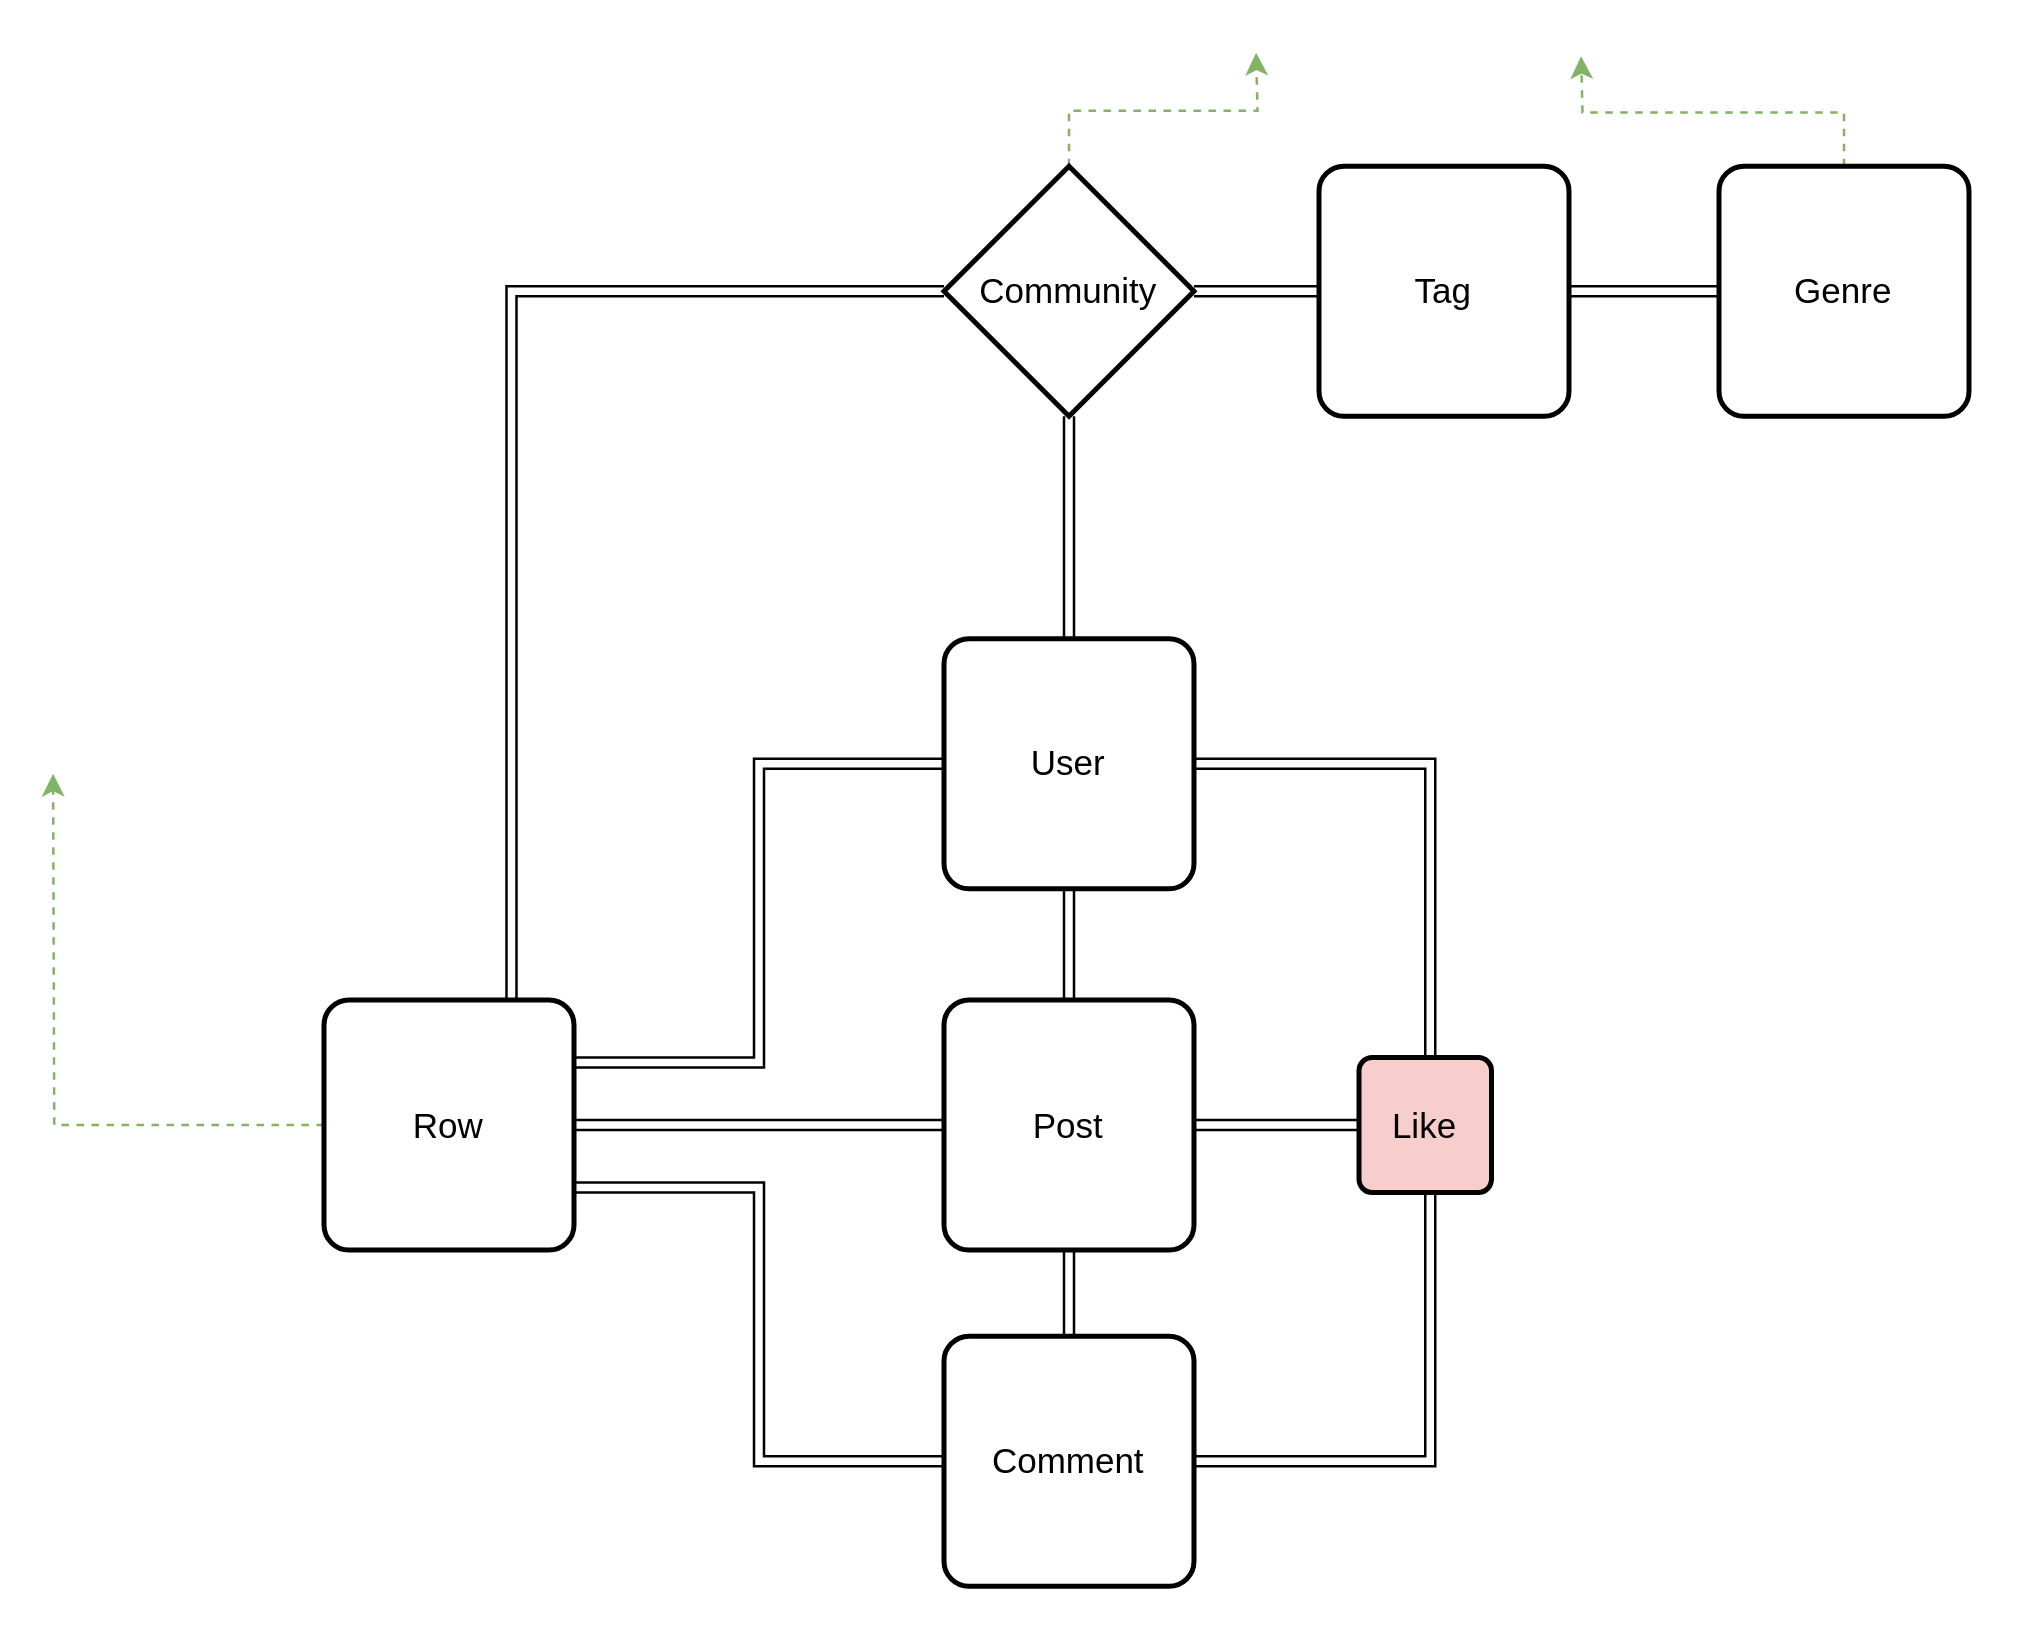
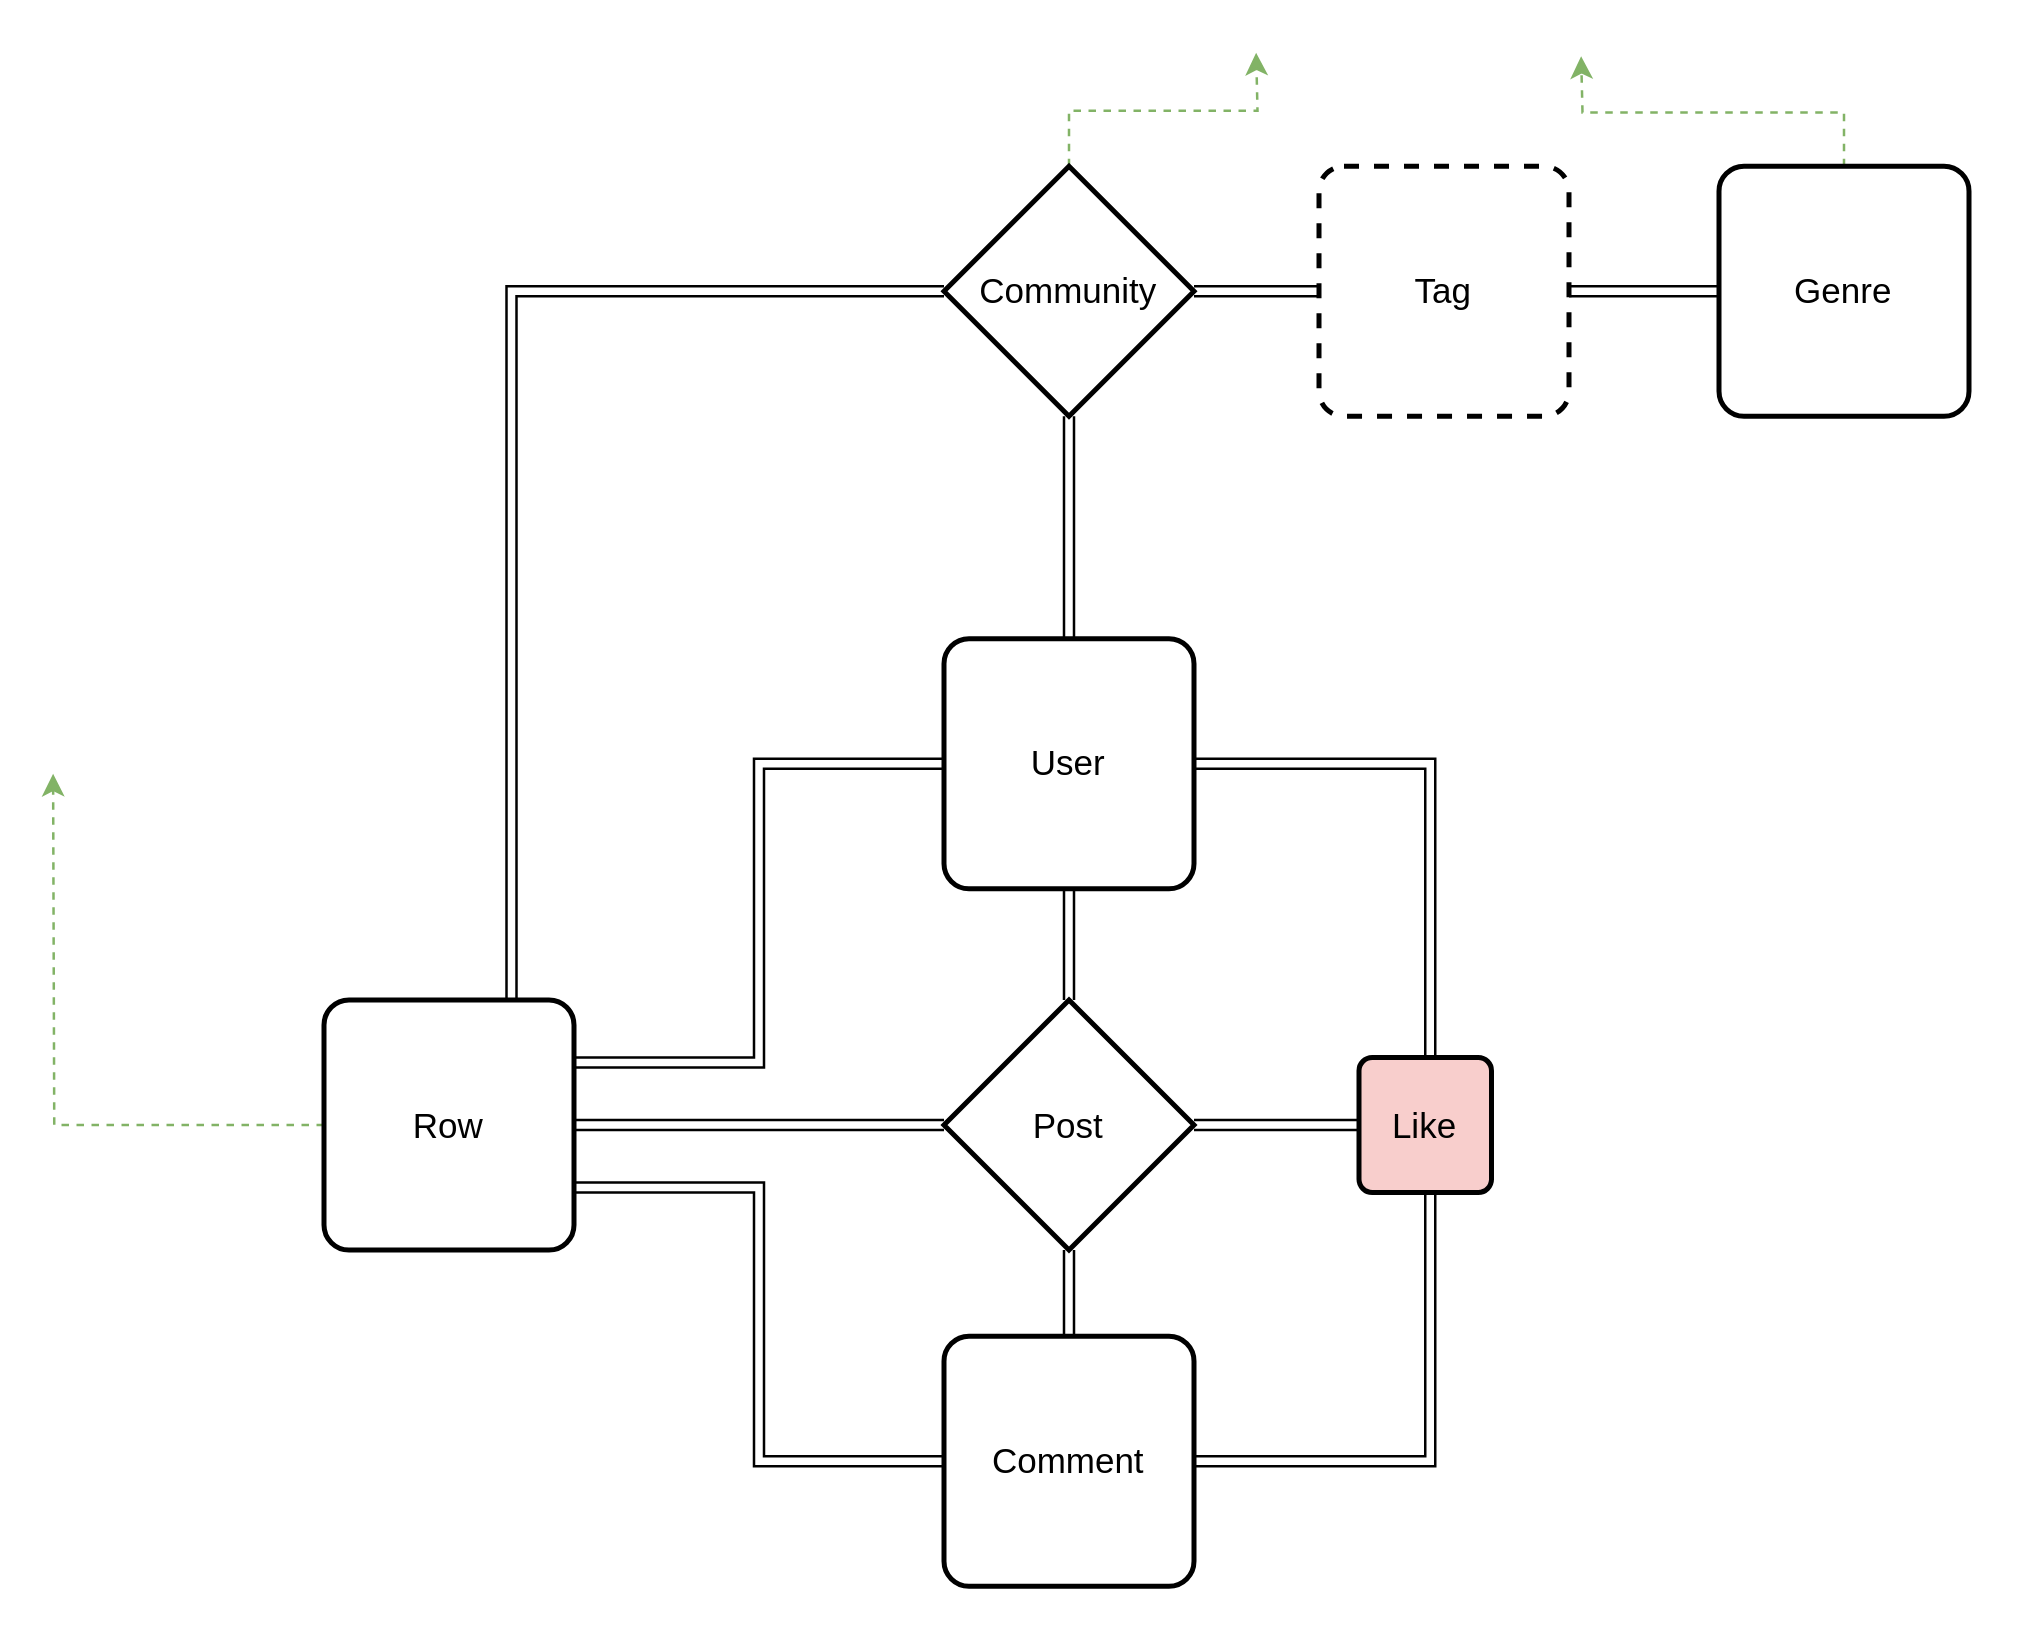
- <mxCell id="18" value="&lt;font style=&quot;vertical-align: inherit&quot;&gt;&lt;font style=&quot;vertical-align: inherit&quot;&gt;Tag&lt;br&gt;&lt;/font&gt;&lt;/font&gt;" style="strokeWidth=2;rounded=1;arcSize=10;whiteSpace=wrap;html=1;align=center;fontSize=14;" vertex="1" parent="1"><mxGeometry x="527" y="66" width="100" height="100" as="geometry" /></mxCell>
+ <mxCell id="18" value="&lt;font style=&quot;vertical-align: inherit&quot;&gt;&lt;font style=&quot;vertical-align: inherit&quot;&gt;Tag&lt;br&gt;&lt;/font&gt;&lt;/font&gt;" style="strokeWidth=2;rounded=1;arcSize=10;whiteSpace=wrap;html=1;align=center;fontSize=14;dashed=1;" vertex="1" parent="1"><mxGeometry x="527" y="66" width="100" height="100" as="geometry" /></mxCell>
- <mxCell id="7" value="&lt;font style=&quot;vertical-align: inherit&quot;&gt;&lt;font style=&quot;vertical-align: inherit&quot;&gt;&lt;font style=&quot;vertical-align: inherit&quot;&gt;&lt;font style=&quot;vertical-align: inherit&quot;&gt;Post&lt;/font&gt;&lt;/font&gt;&lt;br&gt;&lt;/font&gt;&lt;/font&gt;" style="strokeWidth=2;rounded=1;arcSize=10;whiteSpace=wrap;html=1;align=center;fontSize=14;" vertex="1" parent="1"><mxGeometry x="377" y="399.5" width="100" height="100" as="geometry" /></mxCell>
+ <mxCell id="7" value="&lt;font style=&quot;vertical-align: inherit&quot;&gt;&lt;font style=&quot;vertical-align: inherit&quot;&gt;&lt;font style=&quot;vertical-align: inherit&quot;&gt;&lt;font style=&quot;vertical-align: inherit&quot;&gt;Post&lt;/font&gt;&lt;/font&gt;&lt;br&gt;&lt;/font&gt;&lt;/font&gt;" style="rhombus;strokeWidth=2;arcSize=10;whiteSpace=wrap;html=1;align=center;fontSize=14;" vertex="1" parent="1"><mxGeometry x="377" y="399.5" width="100" height="100" as="geometry" /></mxCell>
